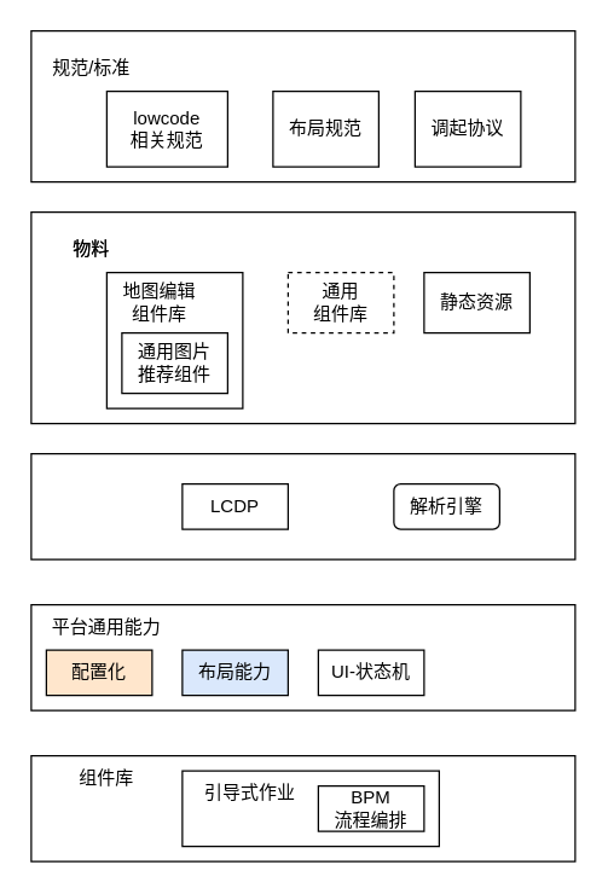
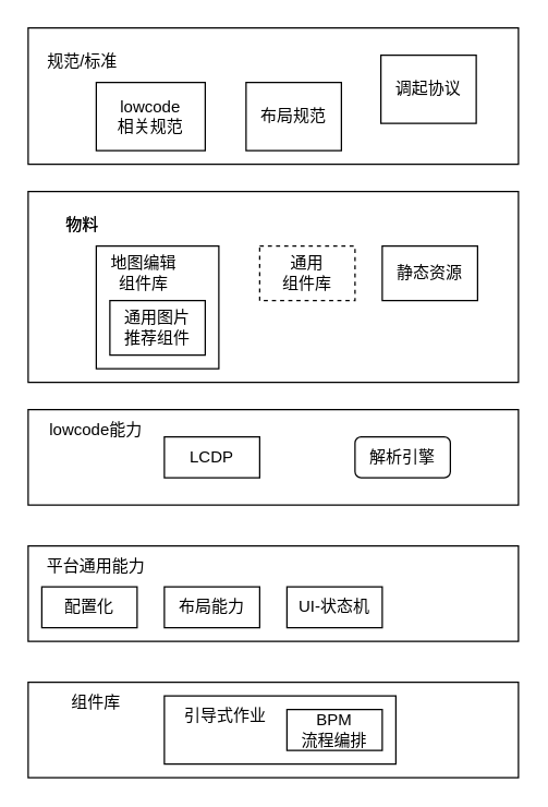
- <mxCell id="6" value="调起协议" style="rounded=0;whiteSpace=wrap;html=1;" vertex="1" parent="1"><mxGeometry x="274" y="60" width="70" height="50" as="geometry" /></mxCell>
+ <mxCell id="6" value="调起协议" style="rounded=0;whiteSpace=wrap;html=1;" vertex="1" parent="1"><mxGeometry x="279" y="40" width="70" height="50" as="geometry" /></mxCell>
+ <mxCell id="15" value="lowcode能力" style="text;html=1;align=center;verticalAlign=middle;whiteSpace=wrap;rounded=0;" vertex="1" parent="1"><mxGeometry x="30" y="300" width="80" height="30" as="geometry" /></mxCell>
- <mxCell id="20" value="配置化" style="rounded=0;whiteSpace=wrap;html=1;fillColor=#ffe6cc;" vertex="1" parent="1"><mxGeometry x="30" y="430" width="70" height="30" as="geometry" /></mxCell>
+ <mxCell id="20" value="配置化" style="rounded=0;whiteSpace=wrap;html=1;" vertex="1" parent="1"><mxGeometry x="30" y="430" width="70" height="30" as="geometry" /></mxCell>
- <mxCell id="21" value="布局能力" style="rounded=0;whiteSpace=wrap;html=1;fillColor=#dae8fc;" vertex="1" parent="1"><mxGeometry x="120" y="430" width="70" height="30" as="geometry" /></mxCell>
+ <mxCell id="21" value="布局能力" style="rounded=0;whiteSpace=wrap;html=1;" vertex="1" parent="1"><mxGeometry x="120" y="430" width="70" height="30" as="geometry" /></mxCell>
